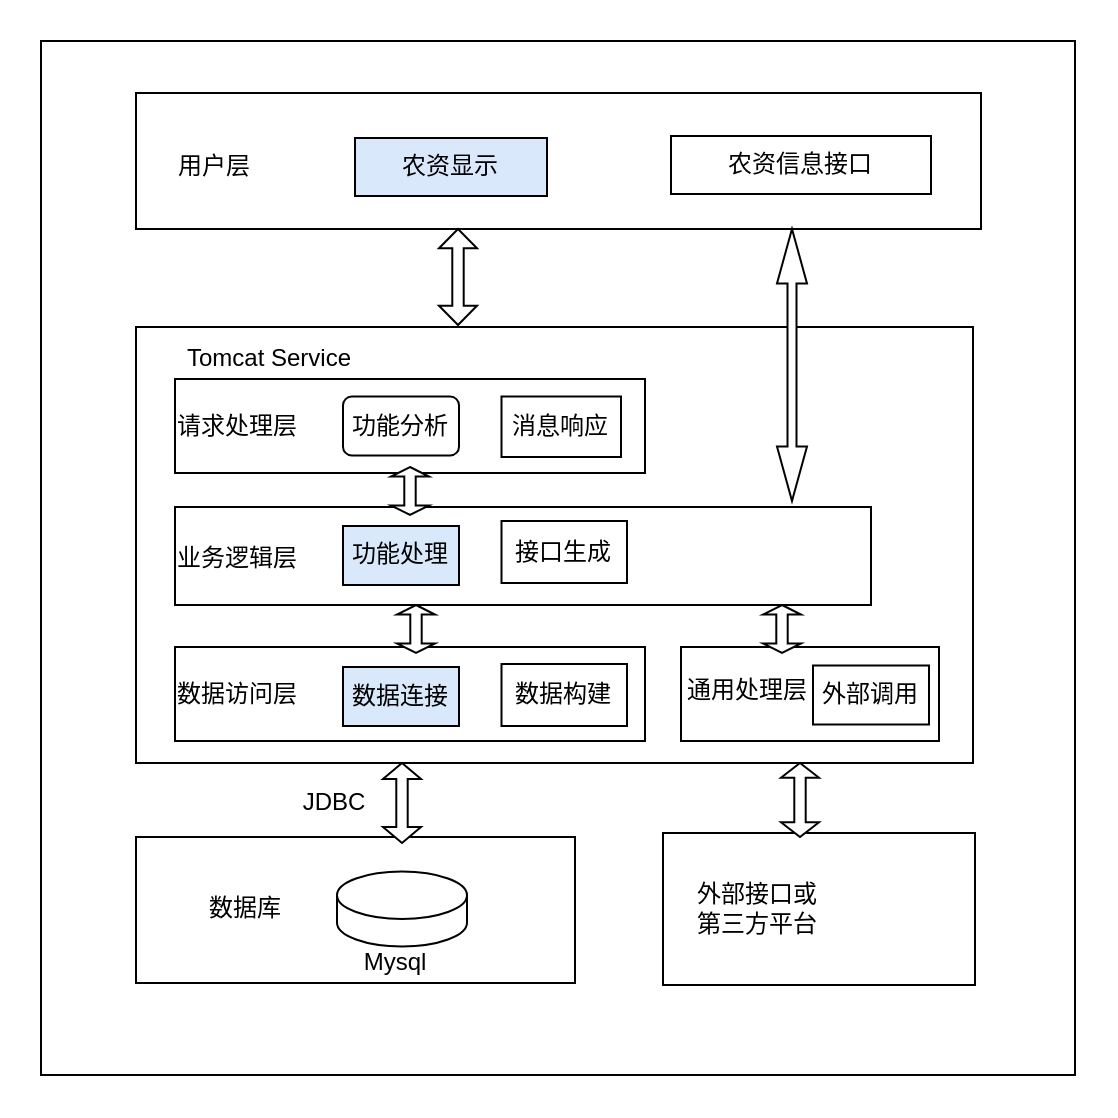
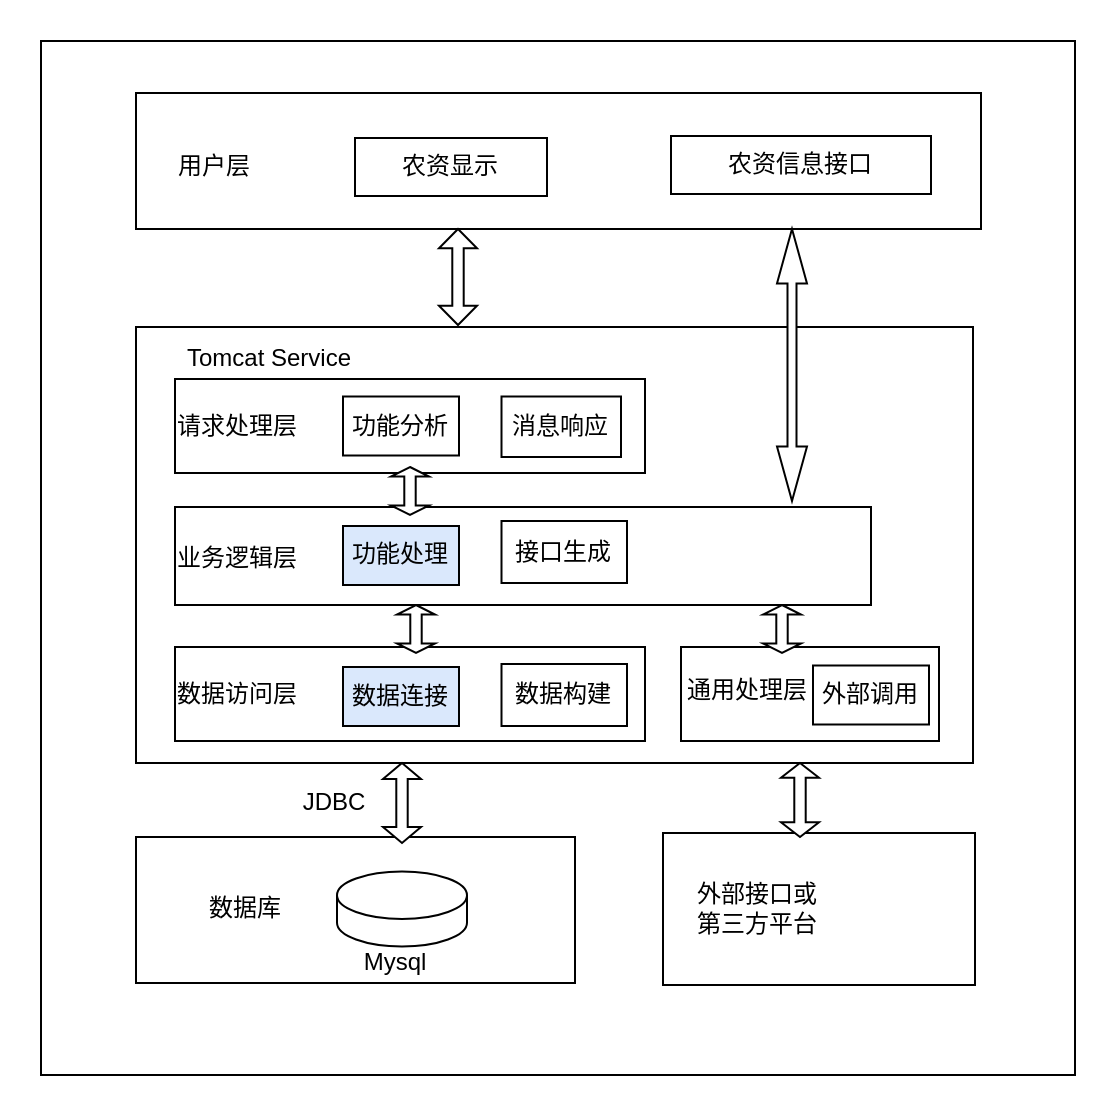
- <mxCell id="5" value="农资显示" style="rounded=0;whiteSpace=wrap;html=1;fillColor=#dae8fc;" parent="1" vertex="1"><mxGeometry x="177" y="68.5" width="96" height="29" as="geometry" /></mxCell>
+ <mxCell id="5" value="农资显示" style="rounded=0;whiteSpace=wrap;html=1;" parent="1" vertex="1"><mxGeometry x="177" y="68.5" width="96" height="29" as="geometry" /></mxCell>
- <mxCell id="12" value="功能分析" style="whiteSpace=wrap;html=1;rounded=1;" parent="1" vertex="1"><mxGeometry x="171" y="197.75" width="58" height="29.5" as="geometry" /></mxCell>
+ <mxCell id="12" value="功能分析" style="rounded=0;whiteSpace=wrap;html=1;" parent="1" vertex="1"><mxGeometry x="171" y="197.75" width="58" height="29.5" as="geometry" /></mxCell>
